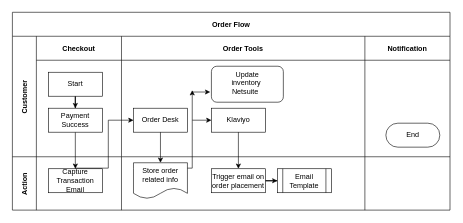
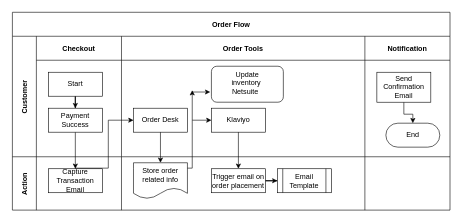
+ <mxCell id="18" value="Send Confirmation Email" style="rounded=0;whiteSpace=wrap;html=1;" parent="16" vertex="1"><mxGeometry x="20" y="60" width="90" height="50" as="geometry" /></mxCell>
+ <mxCell id="17" style="edgeStyle=orthogonalEdgeStyle;rounded=0;orthogonalLoop=1;jettySize=auto;html=1;" parent="16" source="18" target="19" edge="1"><mxGeometry relative="1" as="geometry" /></mxCell>
